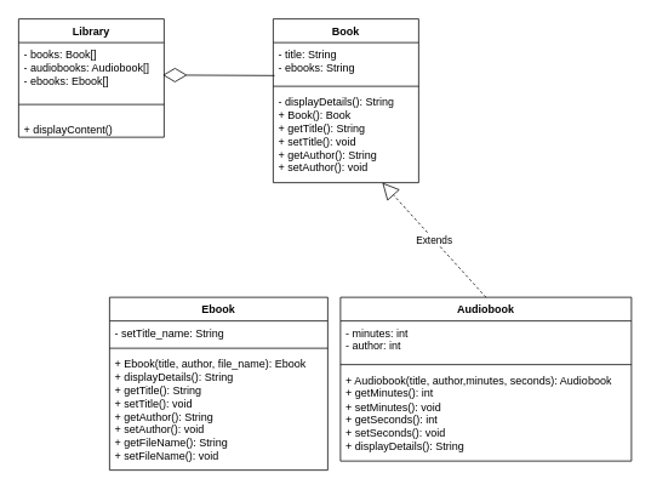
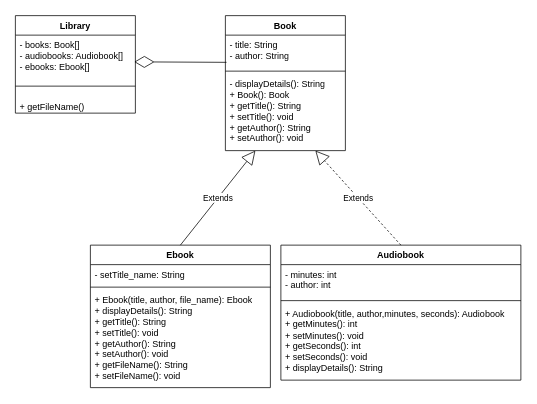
- <mxCell id="3" value="&lt;div&gt;- title: String&lt;/div&gt;&lt;div&gt;- ebooks: String&lt;br&gt;&lt;/div&gt;" style="text;strokeColor=none;fillColor=none;align=left;verticalAlign=top;spacingLeft=4;spacingRight=4;overflow=hidden;rotatable=0;points=[[0,0.5],[1,0.5]];portConstraint=eastwest;whiteSpace=wrap;html=1;" vertex="1" parent="2"><mxGeometry y="26" width="160" height="44" as="geometry" /></mxCell>
+ <mxCell id="3" value="&lt;div&gt;- title: String&lt;/div&gt;&lt;div&gt;- author: String&lt;br&gt;&lt;/div&gt;" style="text;strokeColor=none;fillColor=none;align=left;verticalAlign=top;spacingLeft=4;spacingRight=4;overflow=hidden;rotatable=0;points=[[0,0.5],[1,0.5]];portConstraint=eastwest;whiteSpace=wrap;html=1;" vertex="1" parent="2"><mxGeometry y="26" width="160" height="44" as="geometry" /></mxCell>
- <mxCell id="9" value="+ displayContent()" style="text;strokeColor=none;fillColor=none;align=left;verticalAlign=top;spacingLeft=4;spacingRight=4;overflow=hidden;rotatable=0;points=[[0,0.5],[1,0.5]];portConstraint=eastwest;whiteSpace=wrap;html=1;" vertex="1" parent="6"><mxGeometry y="108" width="160" height="22" as="geometry" /></mxCell>
+ <mxCell id="9" value="+ getFileName()" style="text;strokeColor=none;fillColor=none;align=left;verticalAlign=top;spacingLeft=4;spacingRight=4;overflow=hidden;rotatable=0;points=[[0,0.5],[1,0.5]];portConstraint=eastwest;whiteSpace=wrap;html=1;" vertex="1" parent="6"><mxGeometry y="108" width="160" height="22" as="geometry" /></mxCell>
+ <mxCell id="19" value="Extends" style="endArrow=block;endSize=16;endFill=0;html=1;rounded=0;exitX=0.5;exitY=0;exitDx=0;exitDy=0;entryX=0.25;entryY=1;entryDx=0;entryDy=0;" edge="1" parent="1" source="14" target="2"><mxGeometry width="160" relative="1" as="geometry"><mxPoint x="360" y="196" as="sourcePoint" /><mxPoint x="350" y="256" as="targetPoint" /></mxGeometry></mxCell>
